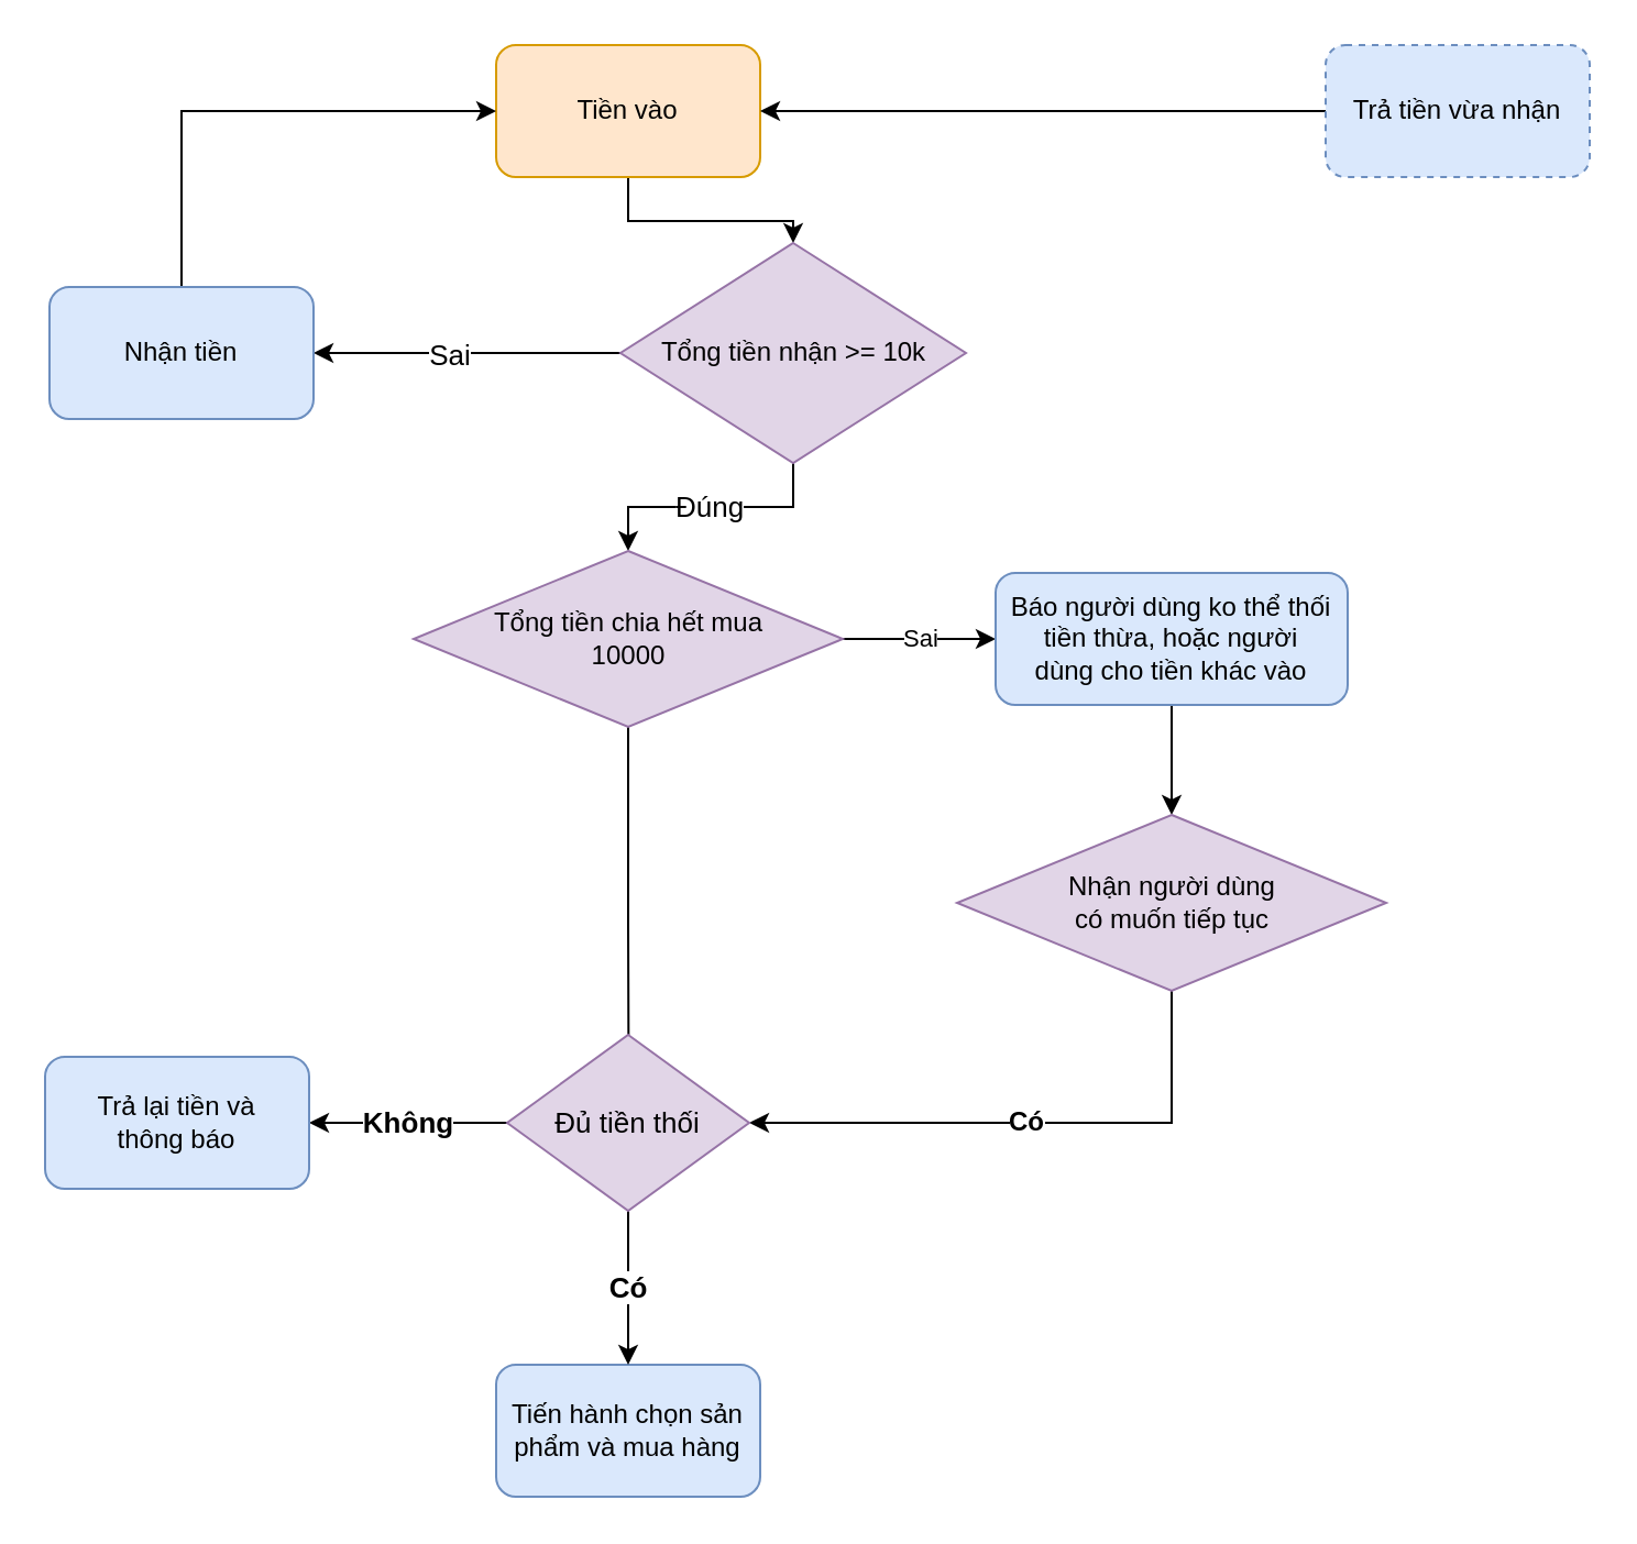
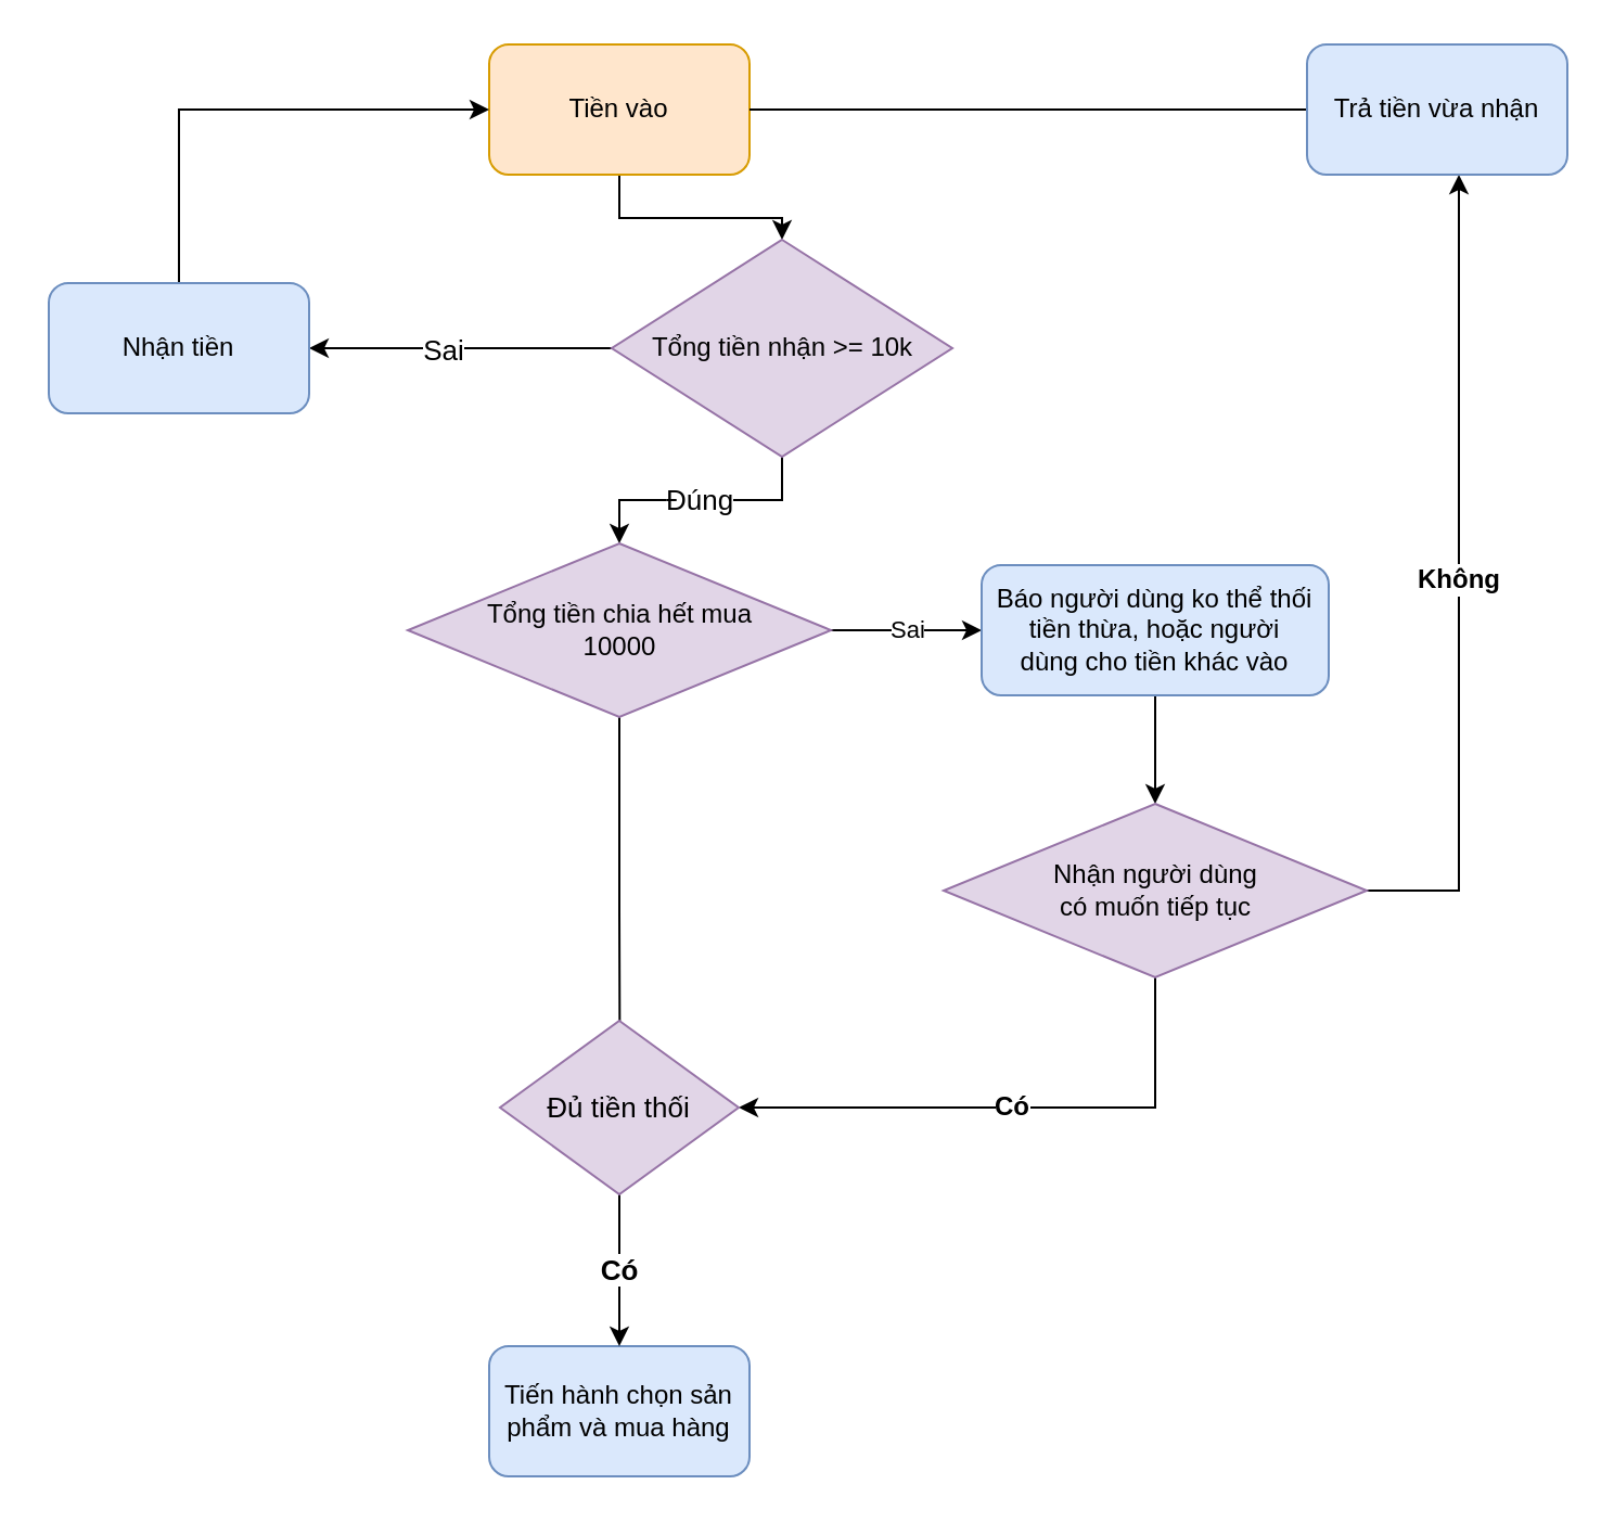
- <mxCell id="18" style="edgeStyle=orthogonalEdgeStyle;rounded=0;orthogonalLoop=1;jettySize=auto;html=1;entryX=1;entryY=0.5;entryDx=0;entryDy=0;fontSize=13;" edge="1" parent="1" source="19" target="3"><mxGeometry relative="1" as="geometry"><Array as="points"><mxPoint x="522" y="50" /></Array></mxGeometry></mxCell>
+ <mxCell id="18" style="edgeStyle=orthogonalEdgeStyle;rounded=0;orthogonalLoop=1;jettySize=auto;html=1;entryX=1;entryY=0.5;entryDx=0;entryDy=0;fontSize=13;endArrow=none;" edge="1" parent="1" source="19" target="3"><mxGeometry relative="1" as="geometry"><Array as="points"><mxPoint x="522" y="50" /></Array></mxGeometry></mxCell>
- <mxCell id="19" value="Trả tiền vừa nhận" style="rounded=1;whiteSpace=wrap;html=1;fillColor=#dae8fc;strokeColor=#6c8ebf;dashed=1;" vertex="1" parent="1"><mxGeometry x="602" y="20" width="120" height="60" as="geometry" /></mxCell>
+ <mxCell id="19" value="Trả tiền vừa nhận" style="rounded=1;whiteSpace=wrap;html=1;fillColor=#dae8fc;strokeColor=#6c8ebf;" vertex="1" parent="1"><mxGeometry x="602" y="20" width="120" height="60" as="geometry" /></mxCell>
+ <mxCell id="16" value="Không" style="edgeStyle=orthogonalEdgeStyle;rounded=0;orthogonalLoop=1;jettySize=auto;html=1;fontSize=12;fontStyle=1" edge="1" parent="1" source="17" target="19"><mxGeometry relative="1" as="geometry"><Array as="points"><mxPoint x="672" y="410" /></Array></mxGeometry></mxCell>
- <mxCell id="24" value="Trả lại tiền và &lt;br&gt;thông báo" style="rounded=1;whiteSpace=wrap;html=1;fillColor=#dae8fc;strokeColor=#6c8ebf;" vertex="1" parent="1"><mxGeometry x="20" y="480" width="120" height="60" as="geometry" /></mxCell>
- <mxCell id="22" value="Không" style="edgeStyle=orthogonalEdgeStyle;rounded=0;orthogonalLoop=1;jettySize=auto;html=1;fontSize=13;entryX=1;entryY=0.5;entryDx=0;entryDy=0;fontStyle=1" edge="1" parent="1" source="23" target="24"><mxGeometry relative="1" as="geometry"><mxPoint x="170" y="510" as="targetPoint" /></mxGeometry></mxCell>
